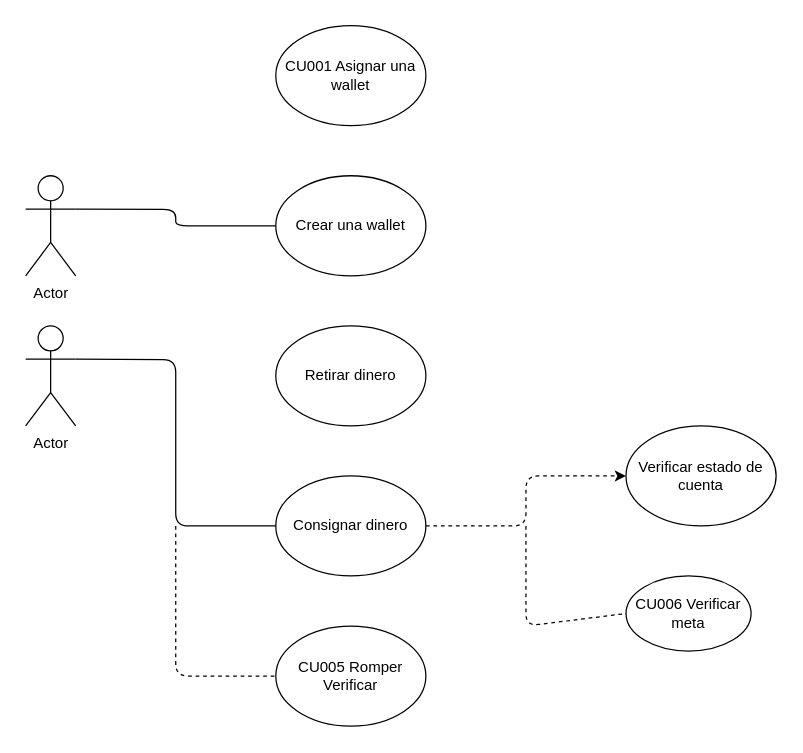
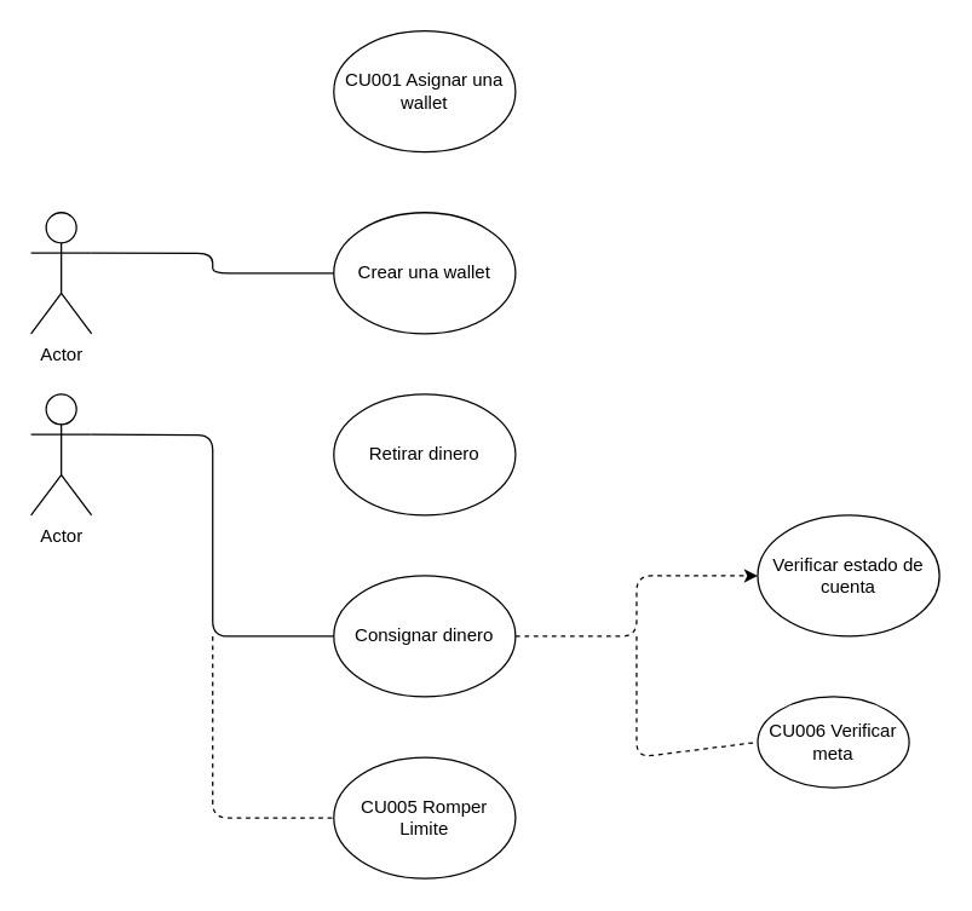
- <mxCell id="12" value="CU005 Romper Verificar" style="ellipse;whiteSpace=wrap;html=1;" vertex="1" parent="1"><mxGeometry x="220" y="500" width="120" height="80" as="geometry" /></mxCell>
+ <mxCell id="12" value="CU005 Romper Limite" style="ellipse;whiteSpace=wrap;html=1;" vertex="1" parent="1"><mxGeometry x="220" y="500" width="120" height="80" as="geometry" /></mxCell>
